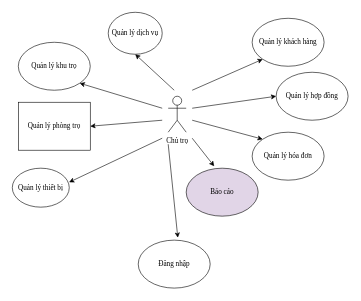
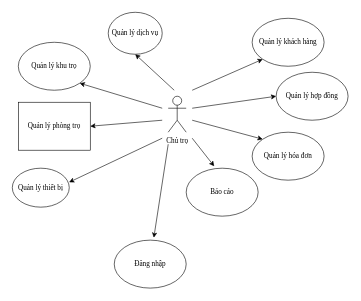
- <mxCell id="9" value="Báo cáo" style="ellipse;whiteSpace=wrap;html=1;fontFamily=Times New Roman;fillColor=#e1d5e7;" parent="1" vertex="1"><mxGeometry x="310" y="280" width="120" height="80" as="geometry" /></mxCell>
+ <mxCell id="9" value="Báo cáo" style="ellipse;whiteSpace=wrap;html=1;fontFamily=Times New Roman;" parent="1" vertex="1"><mxGeometry x="310" y="280" width="120" height="80" as="geometry" /></mxCell>
- <mxCell id="11" value="Đăng nhập" style="ellipse;whiteSpace=wrap;html=1;fontFamily=Times New Roman;" parent="1" vertex="1"><mxGeometry x="230" y="400" width="120" height="80" as="geometry" /></mxCell>
+ <mxCell id="11" value="Đăng nhập" style="ellipse;whiteSpace=wrap;html=1;fontFamily=Times New Roman;" parent="1" vertex="1"><mxGeometry x="190" y="400" width="120" height="80" as="geometry" /></mxCell>
